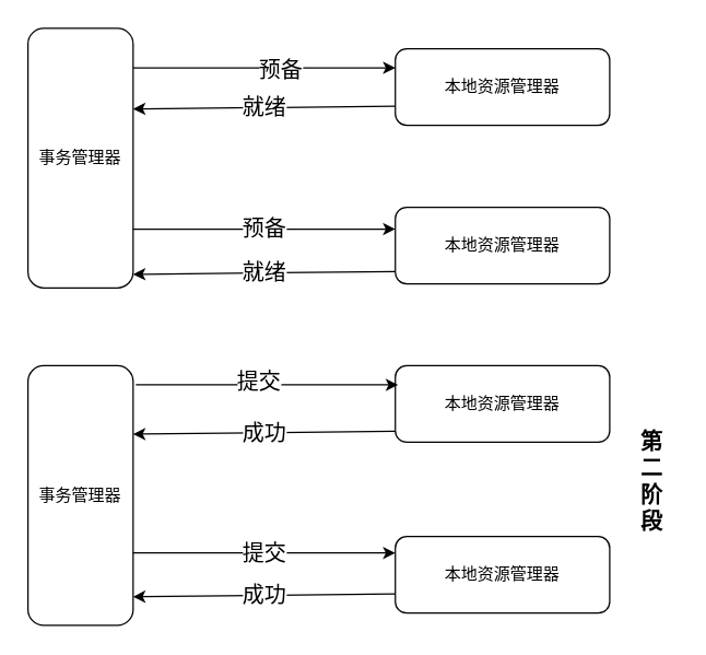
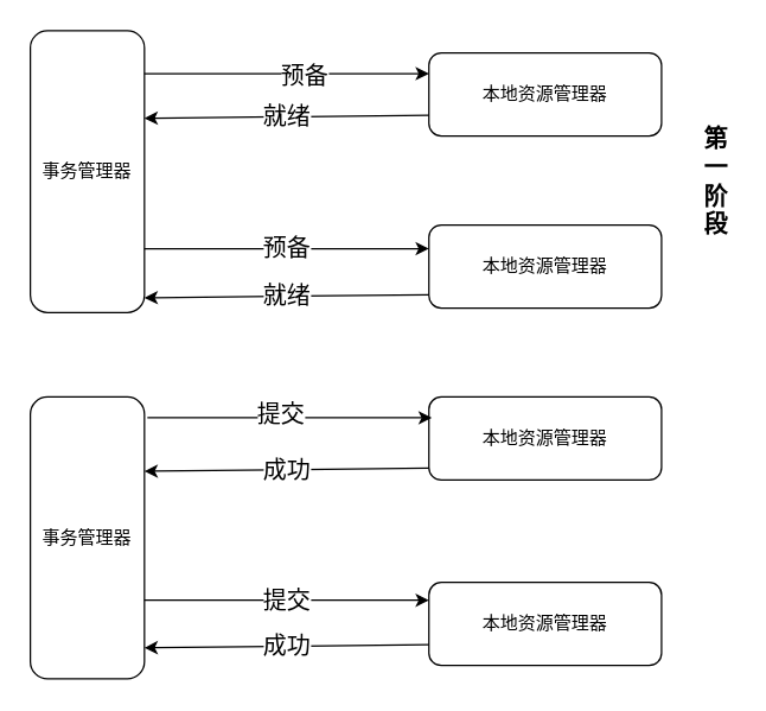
+ <mxCell id="8" value="第一阶段" style="text;html=1;strokeColor=none;fillColor=none;align=center;verticalAlign=middle;whiteSpace=wrap;rounded=0;fontSize=16;fontStyle=1" vertex="1" parent="1"><mxGeometry x="471" y="33" width="24" height="177" as="geometry" /></mxCell>
- <mxCell id="9" value="第二阶段" style="text;html=1;strokeColor=none;fillColor=none;align=center;verticalAlign=middle;whiteSpace=wrap;rounded=0;fontSize=16;fontStyle=1" vertex="1" parent="1"><mxGeometry x="465" y="263" width="24" height="177" as="geometry" /></mxCell>
